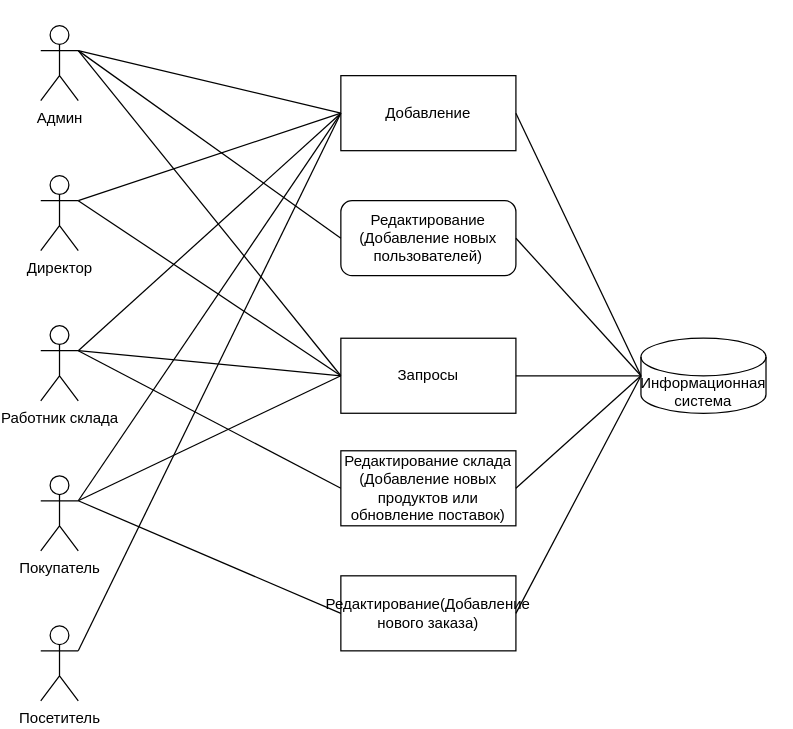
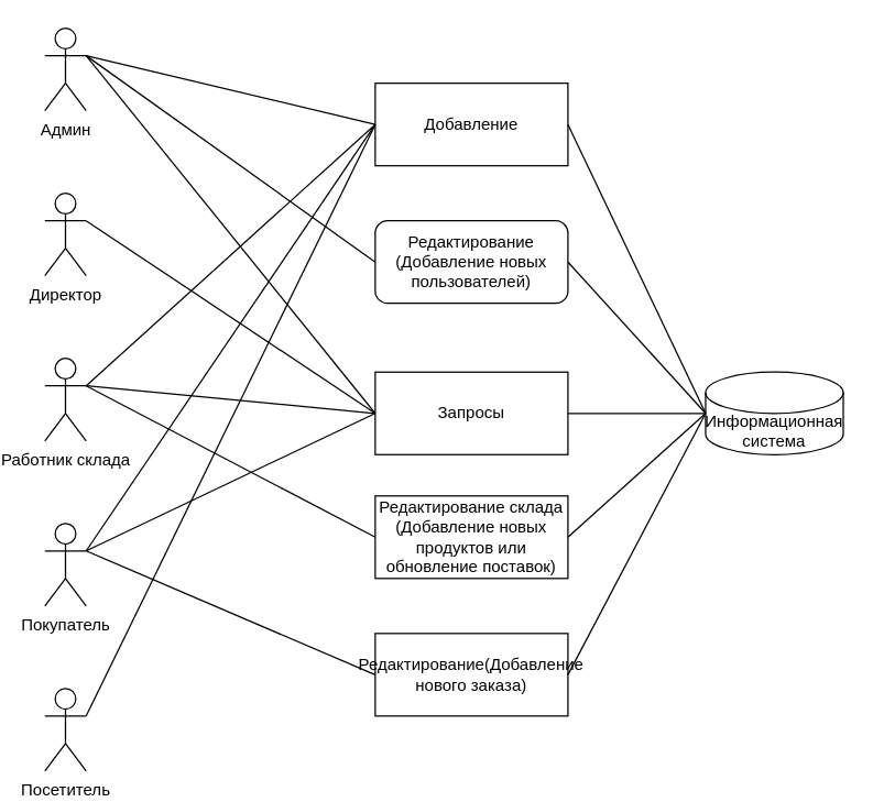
- <mxCell id="12" value="" style="endArrow=none;html=1;entryX=0;entryY=0.5;entryDx=0;entryDy=0;exitX=1;exitY=0.333;exitDx=0;exitDy=0;exitPerimeter=0;" parent="1" source="3" target="8" edge="1"><mxGeometry width="50" height="50" relative="1" as="geometry"><mxPoint x="70" y="190" as="sourcePoint" /><mxPoint x="120" y="140" as="targetPoint" /></mxGeometry></mxCell>
